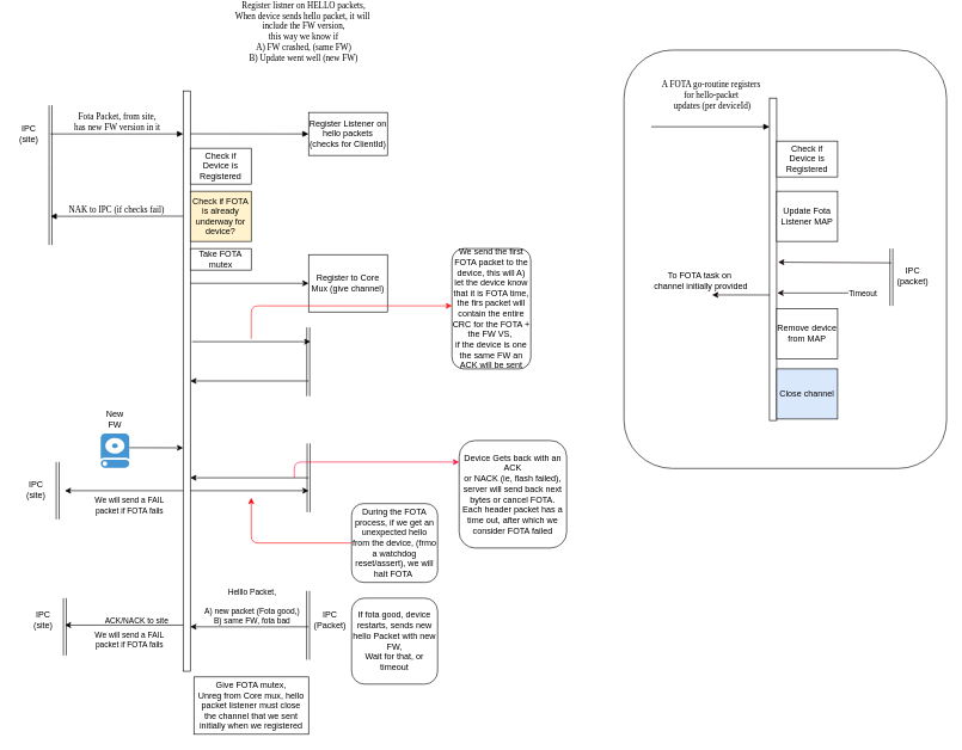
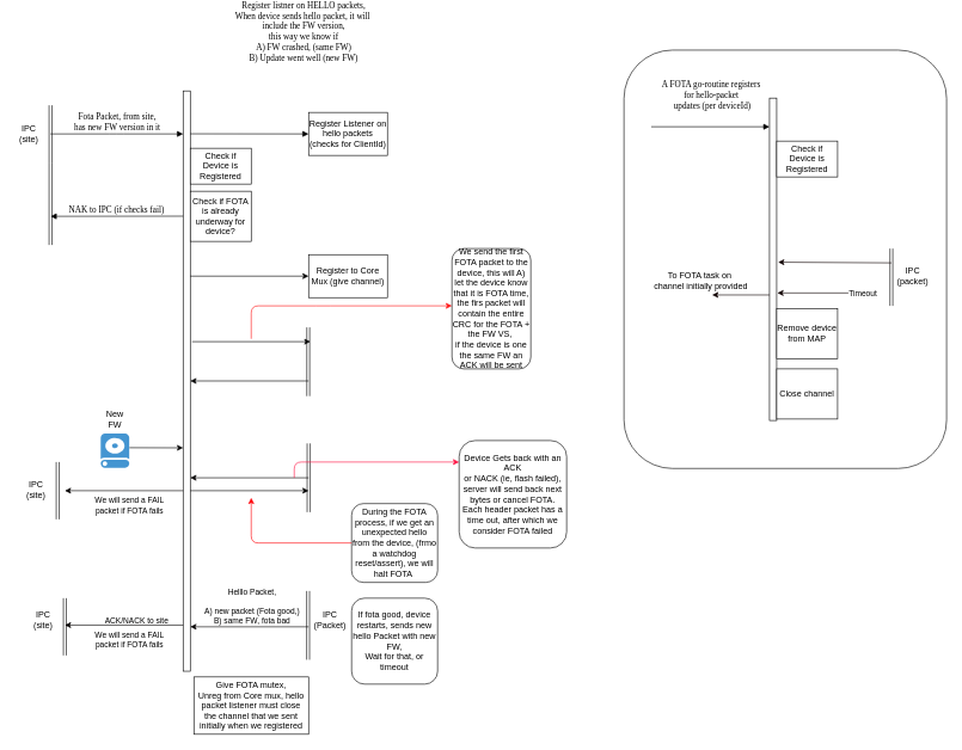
- <mxCell id="9" value="Check if FOTA is already underway for device?" style="rounded=0;whiteSpace=wrap;html=1;fillColor=#fff2cc;" parent="1" vertex="1"><mxGeometry x="265" y="217" width="85" height="70" as="geometry" /></mxCell>
+ <mxCell id="9" value="Check if FOTA is already underway for device?" style="rounded=0;whiteSpace=wrap;html=1;" parent="1" vertex="1"><mxGeometry x="265" y="217" width="85" height="70" as="geometry" /></mxCell>
- <mxCell id="47" value="Update Fota Listener MAP" style="rounded=0;whiteSpace=wrap;html=1;" parent="1" vertex="1"><mxGeometry x="1083" y="217" width="85" height="70" as="geometry" /></mxCell>
- <mxCell id="10" value="Take FOTA mutex" style="rounded=0;whiteSpace=wrap;html=1;" parent="1" vertex="1"><mxGeometry x="265" y="297" width="85" height="30" as="geometry" /></mxCell>
- <mxCell id="15" value="Register to Core Mux (give channel)" style="rounded=0;whiteSpace=wrap;html=1;" parent="1" vertex="1"><mxGeometry x="430" y="305.5" width="110" height="80" as="geometry" /></mxCell>
+ <mxCell id="15" value="Register to Core Mux (give channel)" style="rounded=0;whiteSpace=wrap;html=1;" parent="1" vertex="1"><mxGeometry x="430" y="305.5" width="110" height="60" as="geometry" /></mxCell>
- <mxCell id="56" value="Close channel" style="rounded=0;whiteSpace=wrap;html=1;fillColor=#dae8fc;" parent="1" vertex="1"><mxGeometry x="1083" y="465" width="85" height="70" as="geometry" /></mxCell>
+ <mxCell id="56" value="Close channel" style="rounded=0;whiteSpace=wrap;html=1;" parent="1" vertex="1"><mxGeometry x="1083" y="465" width="85" height="70" as="geometry" /></mxCell>
